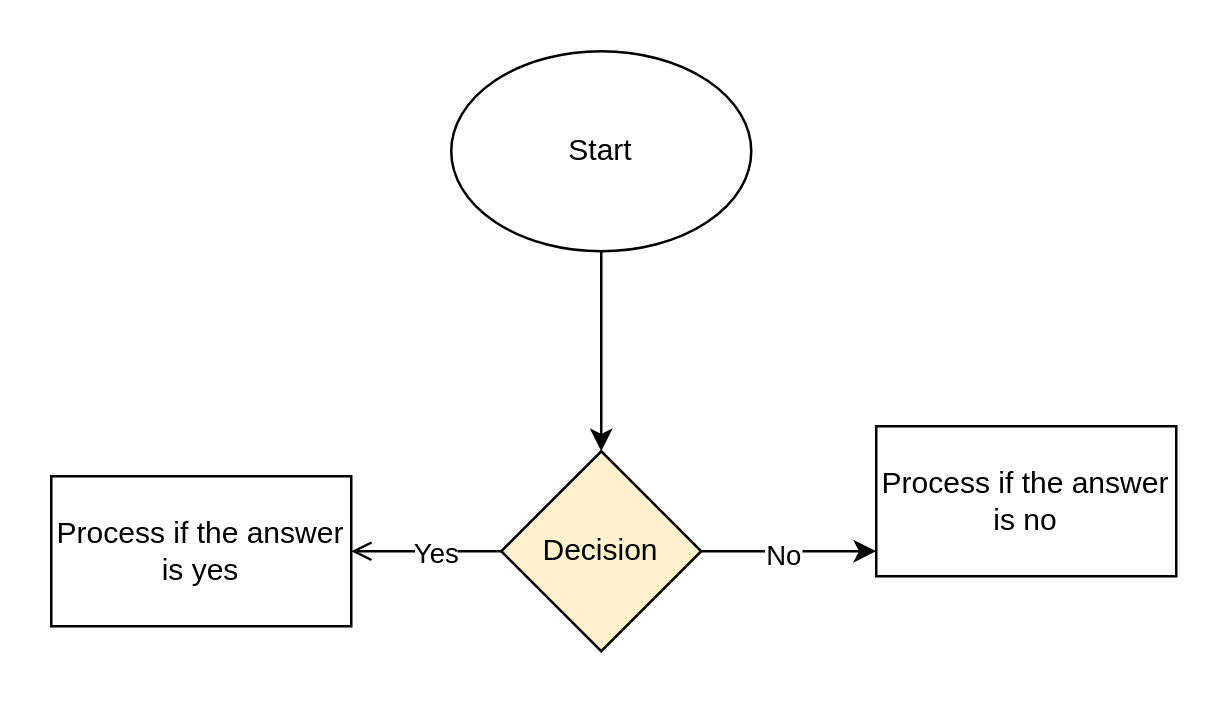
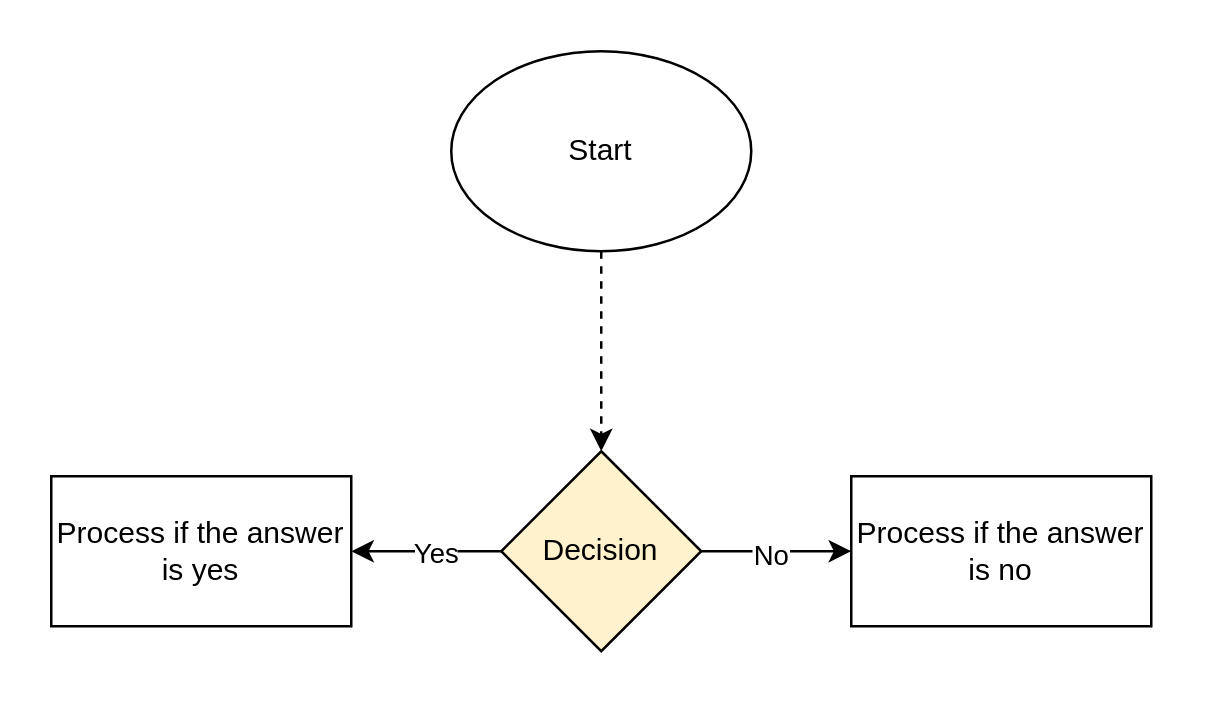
- <mxCell id="2" value="" style="edgeStyle=orthogonalEdgeStyle;rounded=0;orthogonalLoop=1;jettySize=auto;html=1;" edge="1" parent="1" source="3" target="8"><mxGeometry relative="1" as="geometry" /></mxCell>
+ <mxCell id="2" value="" style="edgeStyle=orthogonalEdgeStyle;rounded=0;orthogonalLoop=1;jettySize=auto;html=1;dashed=1;" edge="1" parent="1" source="3" target="8"><mxGeometry relative="1" as="geometry" /></mxCell>
- <mxCell id="9" value="Process if the answer is no" style="whiteSpace=wrap;html=1;" vertex="1" parent="1"><mxGeometry x="350" y="170" width="120" height="60" as="geometry" /></mxCell>
+ <mxCell id="9" value="Process if the answer is no" style="whiteSpace=wrap;html=1;" vertex="1" parent="1"><mxGeometry x="340" y="190" width="120" height="60" as="geometry" /></mxCell>
- <mxCell id="6" value="" style="edgeStyle=orthogonalEdgeStyle;rounded=0;orthogonalLoop=1;jettySize=auto;html=1;endArrow=open;" edge="1" parent="1" source="8" target="10"><mxGeometry relative="1" as="geometry" /></mxCell>
+ <mxCell id="6" value="" style="edgeStyle=orthogonalEdgeStyle;rounded=0;orthogonalLoop=1;jettySize=auto;html=1;" edge="1" parent="1" source="8" target="10"><mxGeometry relative="1" as="geometry" /></mxCell>
